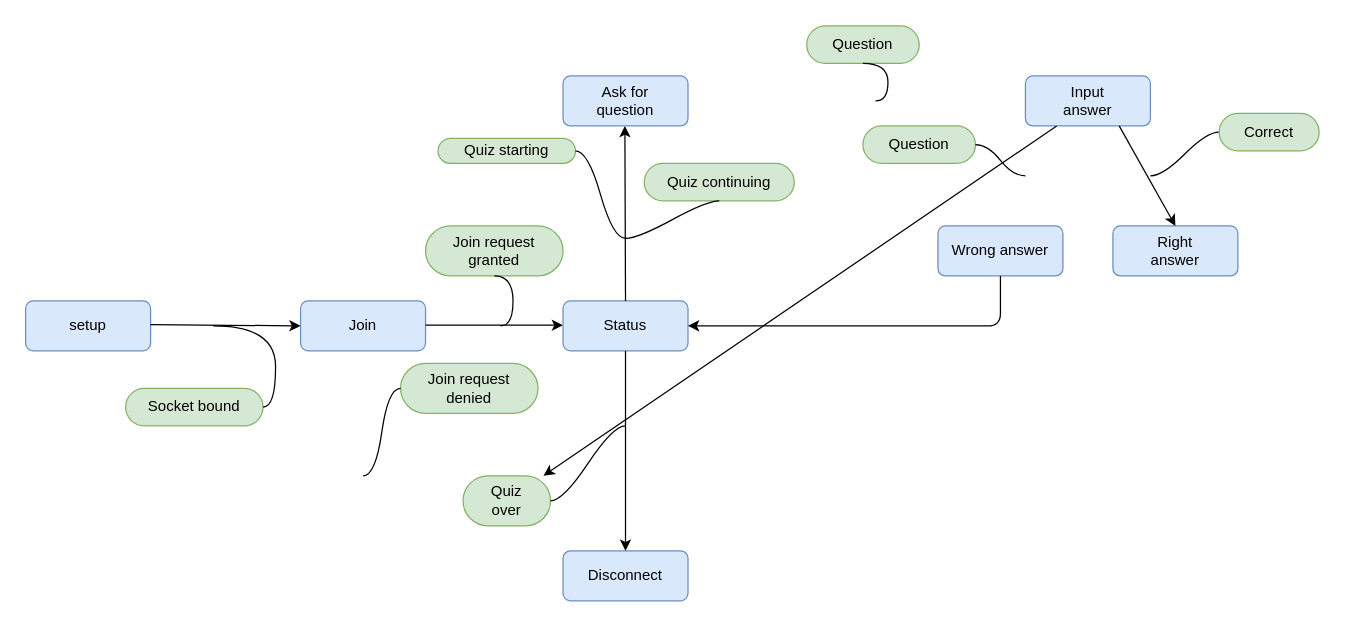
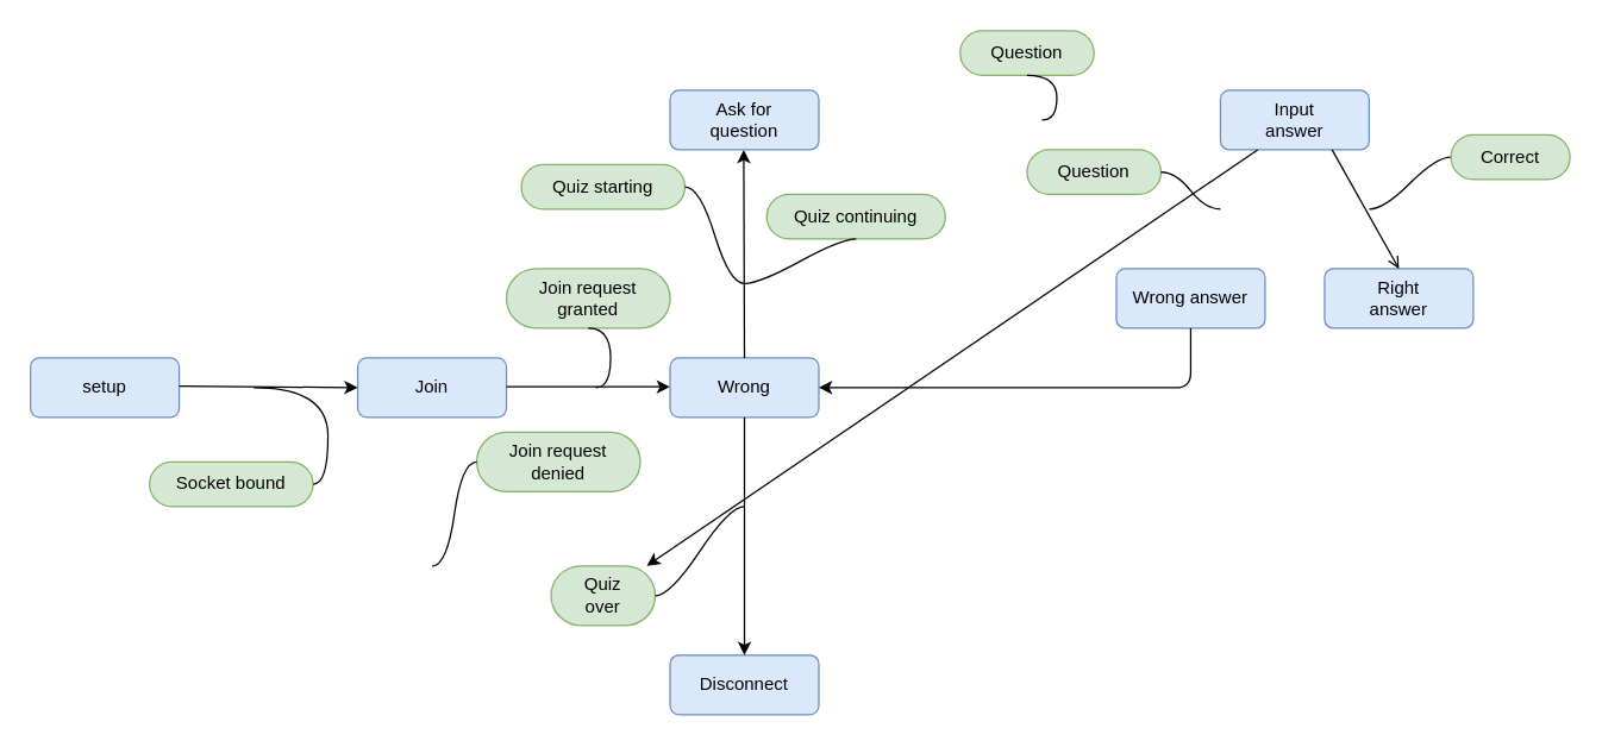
- <mxCell id="19" value="Quiz starting" style="whiteSpace=wrap;html=1;rounded=1;arcSize=50;align=center;verticalAlign=middle;strokeWidth=1;autosize=1;spacing=4;treeFolding=1;treeMoving=1;newEdgeStyle={&quot;edgeStyle&quot;:&quot;entityRelationEdgeStyle&quot;,&quot;startArrow&quot;:&quot;none&quot;,&quot;endArrow&quot;:&quot;none&quot;,&quot;segment&quot;:10,&quot;curved&quot;:1};fillColor=#d5e8d4;strokeColor=#82b366;" parent="1" vertex="1"><mxGeometry x="350" y="110" width="110" height="20" as="geometry" /></mxCell>
+ <mxCell id="19" value="Quiz starting" style="whiteSpace=wrap;html=1;rounded=1;arcSize=50;align=center;verticalAlign=middle;strokeWidth=1;autosize=1;spacing=4;treeFolding=1;treeMoving=1;newEdgeStyle={&quot;edgeStyle&quot;:&quot;entityRelationEdgeStyle&quot;,&quot;startArrow&quot;:&quot;none&quot;,&quot;endArrow&quot;:&quot;none&quot;,&quot;segment&quot;:10,&quot;curved&quot;:1};fillColor=#d5e8d4;strokeColor=#82b366;" parent="1" vertex="1"><mxGeometry x="350" y="110" width="110" height="30" as="geometry" /></mxCell>
- <mxCell id="29" value="" style="endArrow=classic;html=1;exitX=0.75;exitY=1;exitDx=0;exitDy=0;entryX=0.5;entryY=0;entryDx=0;entryDy=0;" parent="1" source="23" target="26" edge="1"><mxGeometry width="50" height="50" relative="1" as="geometry"><mxPoint x="560" y="90" as="sourcePoint" /><mxPoint x="830" y="90" as="targetPoint" /></mxGeometry></mxCell>
+ <mxCell id="29" value="" style="endArrow=open;html=1;exitX=0.75;exitY=1;exitDx=0;exitDy=0;entryX=0.5;entryY=0;entryDx=0;entryDy=0;" parent="1" source="23" target="26" edge="1"><mxGeometry width="50" height="50" relative="1" as="geometry"><mxPoint x="560" y="90" as="sourcePoint" /><mxPoint x="830" y="90" as="targetPoint" /></mxGeometry></mxCell>
- <mxCell id="13" value="Status" style="rounded=1;whiteSpace=wrap;html=1;fontSize=12;glass=0;strokeWidth=1;shadow=0;fillColor=#dae8fc;strokeColor=#6c8ebf;" parent="1" vertex="1"><mxGeometry x="450" y="240" width="100" height="40" as="geometry" /></mxCell>
+ <mxCell id="13" value="Wrong" style="rounded=1;whiteSpace=wrap;html=1;fontSize=12;glass=0;strokeWidth=1;shadow=0;fillColor=#dae8fc;strokeColor=#6c8ebf;" parent="1" vertex="1"><mxGeometry x="450" y="240" width="100" height="40" as="geometry" /></mxCell>
